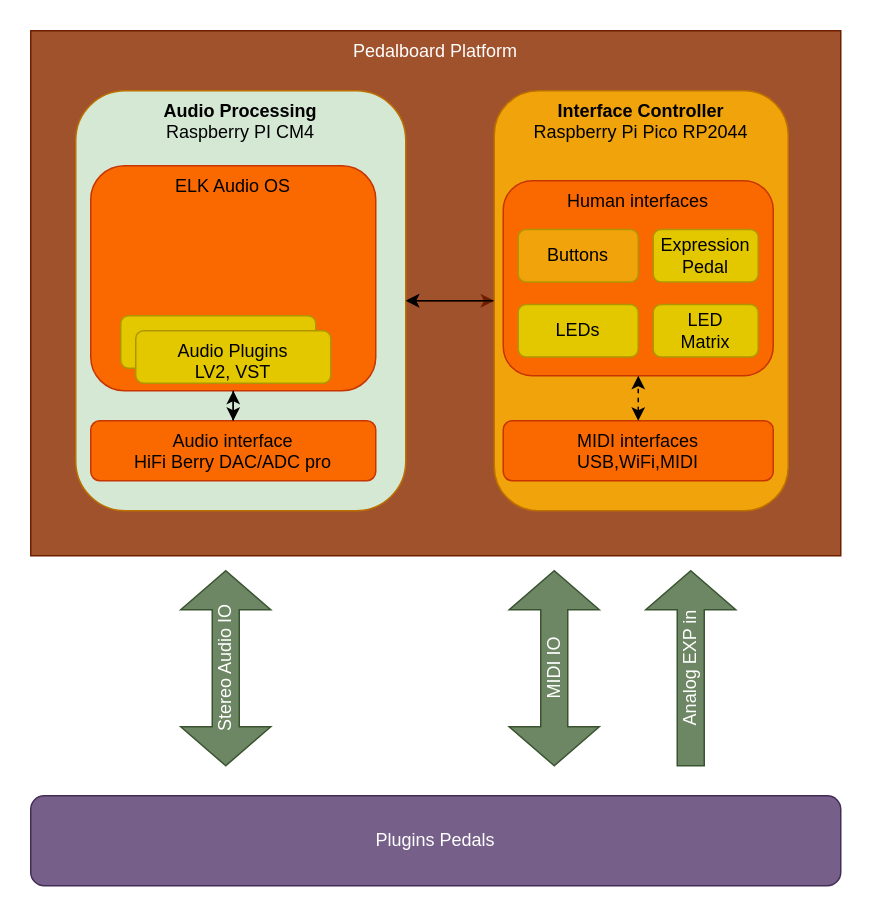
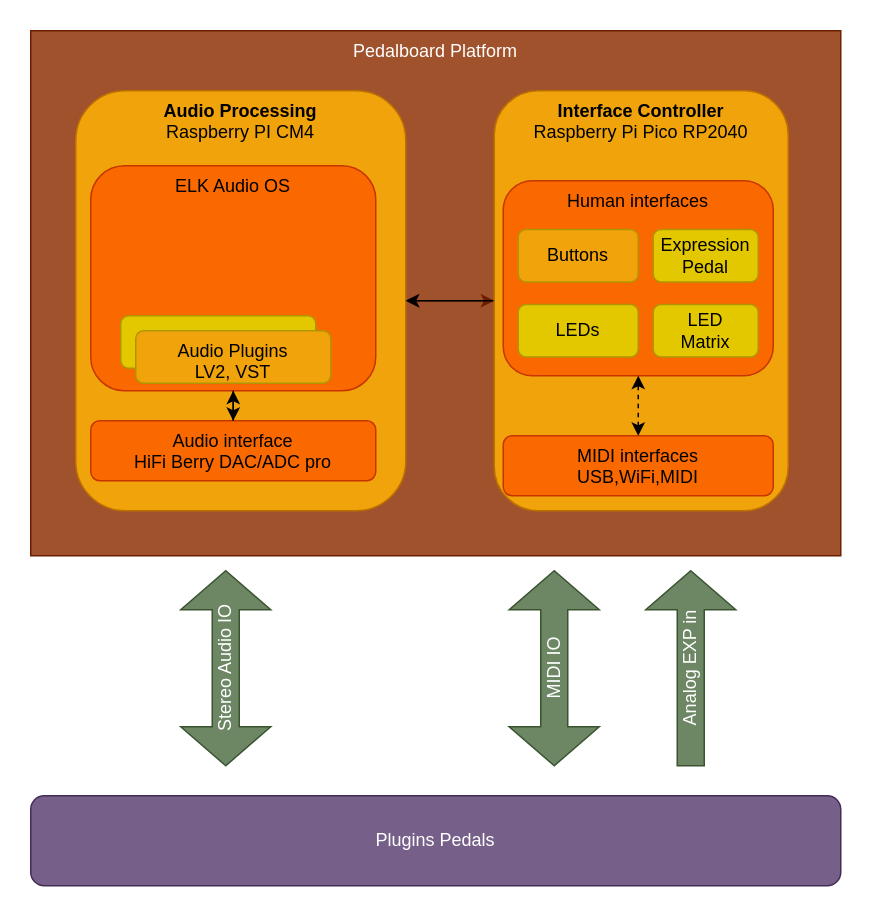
- <mxCell id="4" value="&lt;b&gt;Audio Processing&lt;/b&gt;&lt;br&gt;Raspberry PI CM4" style="rounded=1;whiteSpace=wrap;html=1;fillColor=#d5e8d4;fontColor=#000000;strokeColor=#BD7000;verticalAlign=top;" parent="1" vertex="1"><mxGeometry x="50" y="60" width="220" height="280" as="geometry" /></mxCell>
+ <mxCell id="4" value="&lt;b&gt;Audio Processing&lt;/b&gt;&lt;br&gt;Raspberry PI CM4" style="rounded=1;whiteSpace=wrap;html=1;fillColor=#f0a30a;fontColor=#000000;strokeColor=#BD7000;verticalAlign=top;" parent="1" vertex="1"><mxGeometry x="50" y="60" width="220" height="280" as="geometry" /></mxCell>
- <mxCell id="6" value="&lt;b&gt;Interface Controller&lt;/b&gt;&lt;br&gt;Raspberry Pi Pico RP2044" style="rounded=1;whiteSpace=wrap;html=1;fillColor=#f0a30a;fontColor=#000000;strokeColor=#BD7000;verticalAlign=top;" parent="1" vertex="1"><mxGeometry x="329" y="60" width="196" height="280" as="geometry" /></mxCell>
+ <mxCell id="6" value="&lt;b&gt;Interface Controller&lt;/b&gt;&lt;br&gt;Raspberry Pi Pico RP2040" style="rounded=1;whiteSpace=wrap;html=1;fillColor=#f0a30a;fontColor=#000000;strokeColor=#BD7000;verticalAlign=top;" parent="1" vertex="1"><mxGeometry x="329" y="60" width="196" height="280" as="geometry" /></mxCell>
- <mxCell id="23" value="Audio Plugins&lt;br&gt;LV2, VST" style="rounded=1;whiteSpace=wrap;html=1;fillColor=#e3c800;fontColor=#000000;strokeColor=#B09500;verticalAlign=top;" parent="1" vertex="1"><mxGeometry x="90" y="220" width="130" height="35" as="geometry" /></mxCell>
+ <mxCell id="23" value="Audio Plugins&lt;br&gt;LV2, VST" style="rounded=1;whiteSpace=wrap;html=1;fillColor=#f0a30a;fontColor=#000000;strokeColor=#B09500;verticalAlign=top;" parent="1" vertex="1"><mxGeometry x="90" y="220" width="130" height="35" as="geometry" /></mxCell>
- <mxCell id="8" value="MIDI interfaces&lt;br&gt;USB,WiFi,MIDI" style="rounded=1;whiteSpace=wrap;html=1;fillColor=#fa6800;fontColor=#000000;strokeColor=#C73500;verticalAlign=top;" parent="1" vertex="1"><mxGeometry x="335" y="280" width="180" height="40" as="geometry" /></mxCell>
+ <mxCell id="8" value="MIDI interfaces&lt;br&gt;USB,WiFi,MIDI" style="rounded=1;whiteSpace=wrap;html=1;fillColor=#fa6800;fontColor=#000000;strokeColor=#C73500;verticalAlign=top;" parent="1" vertex="1"><mxGeometry x="335" y="290" width="180" height="40" as="geometry" /></mxCell>
